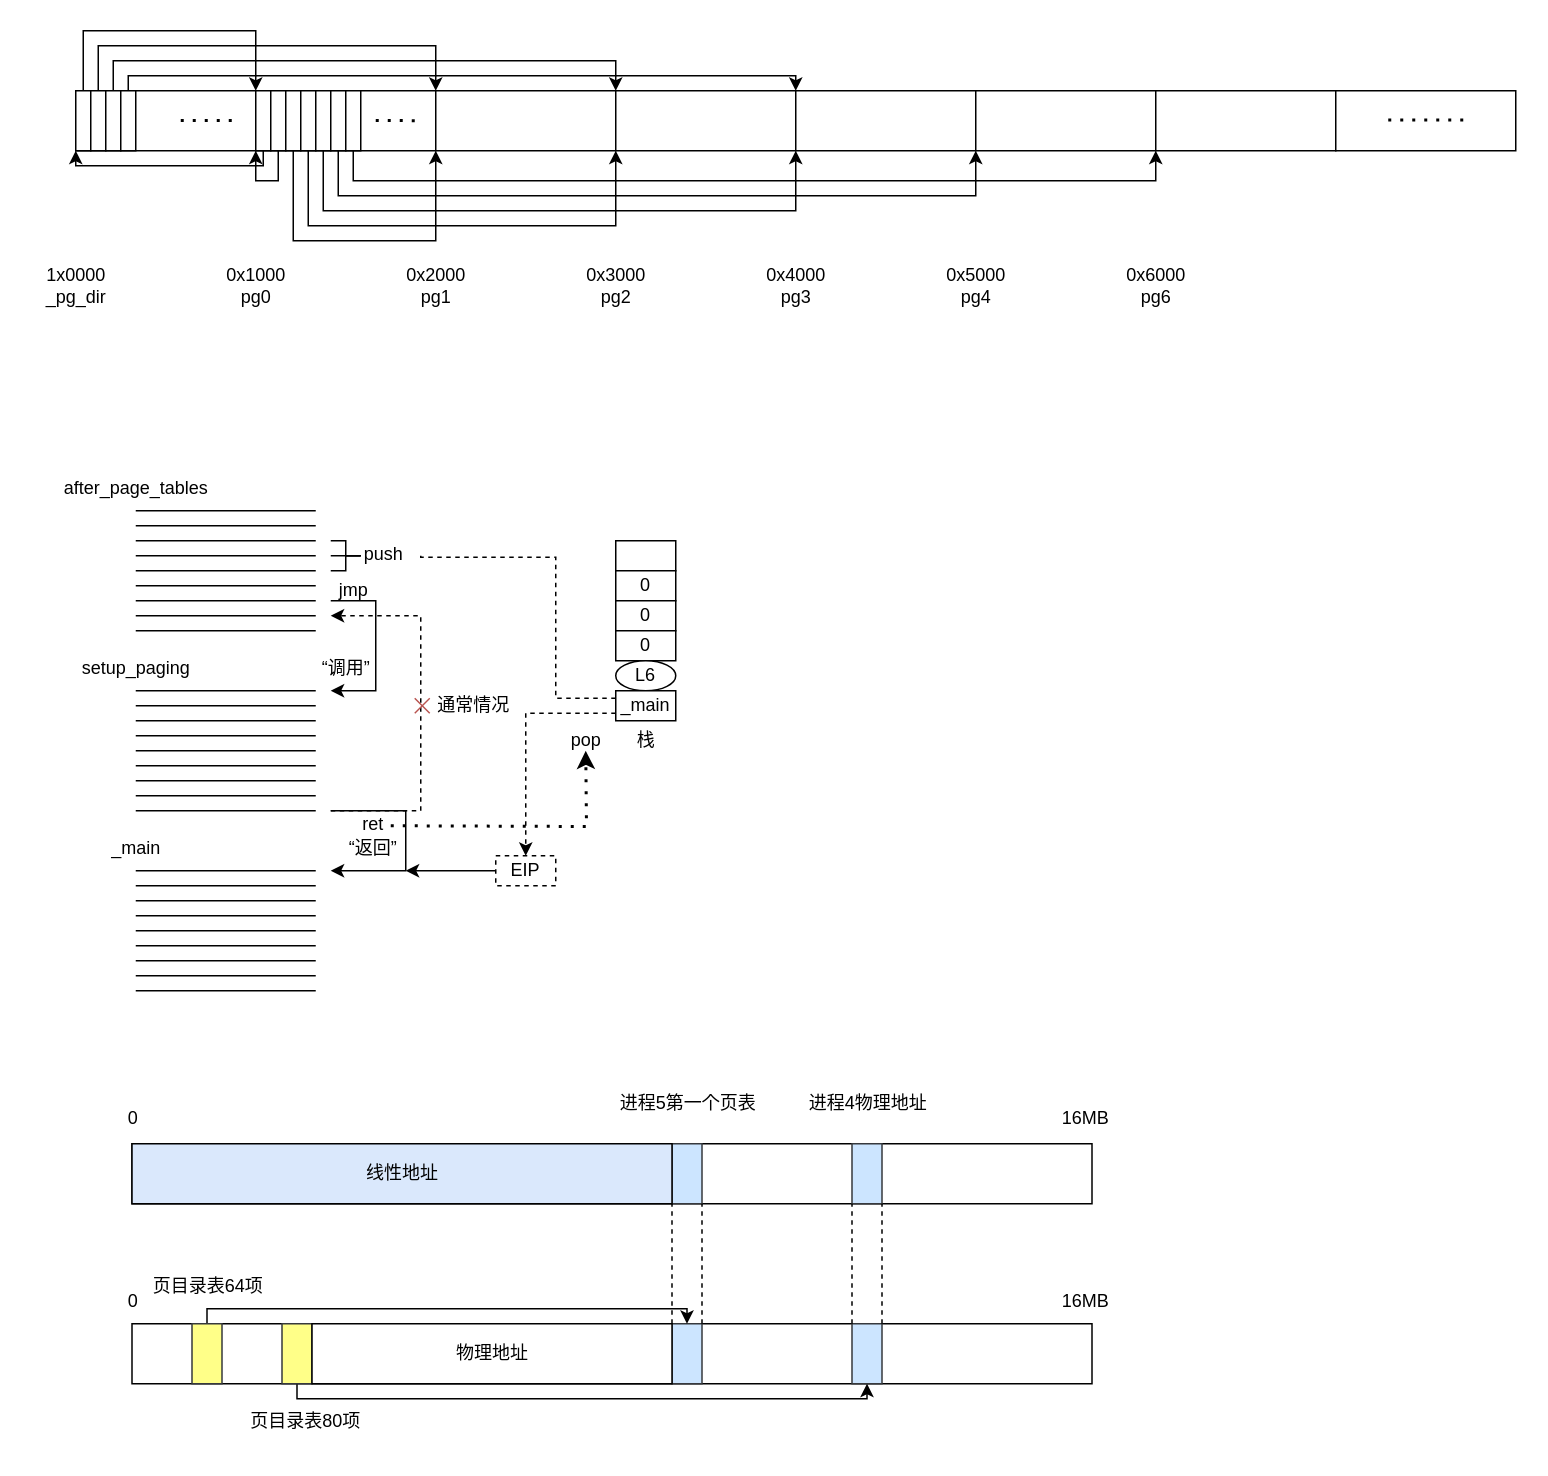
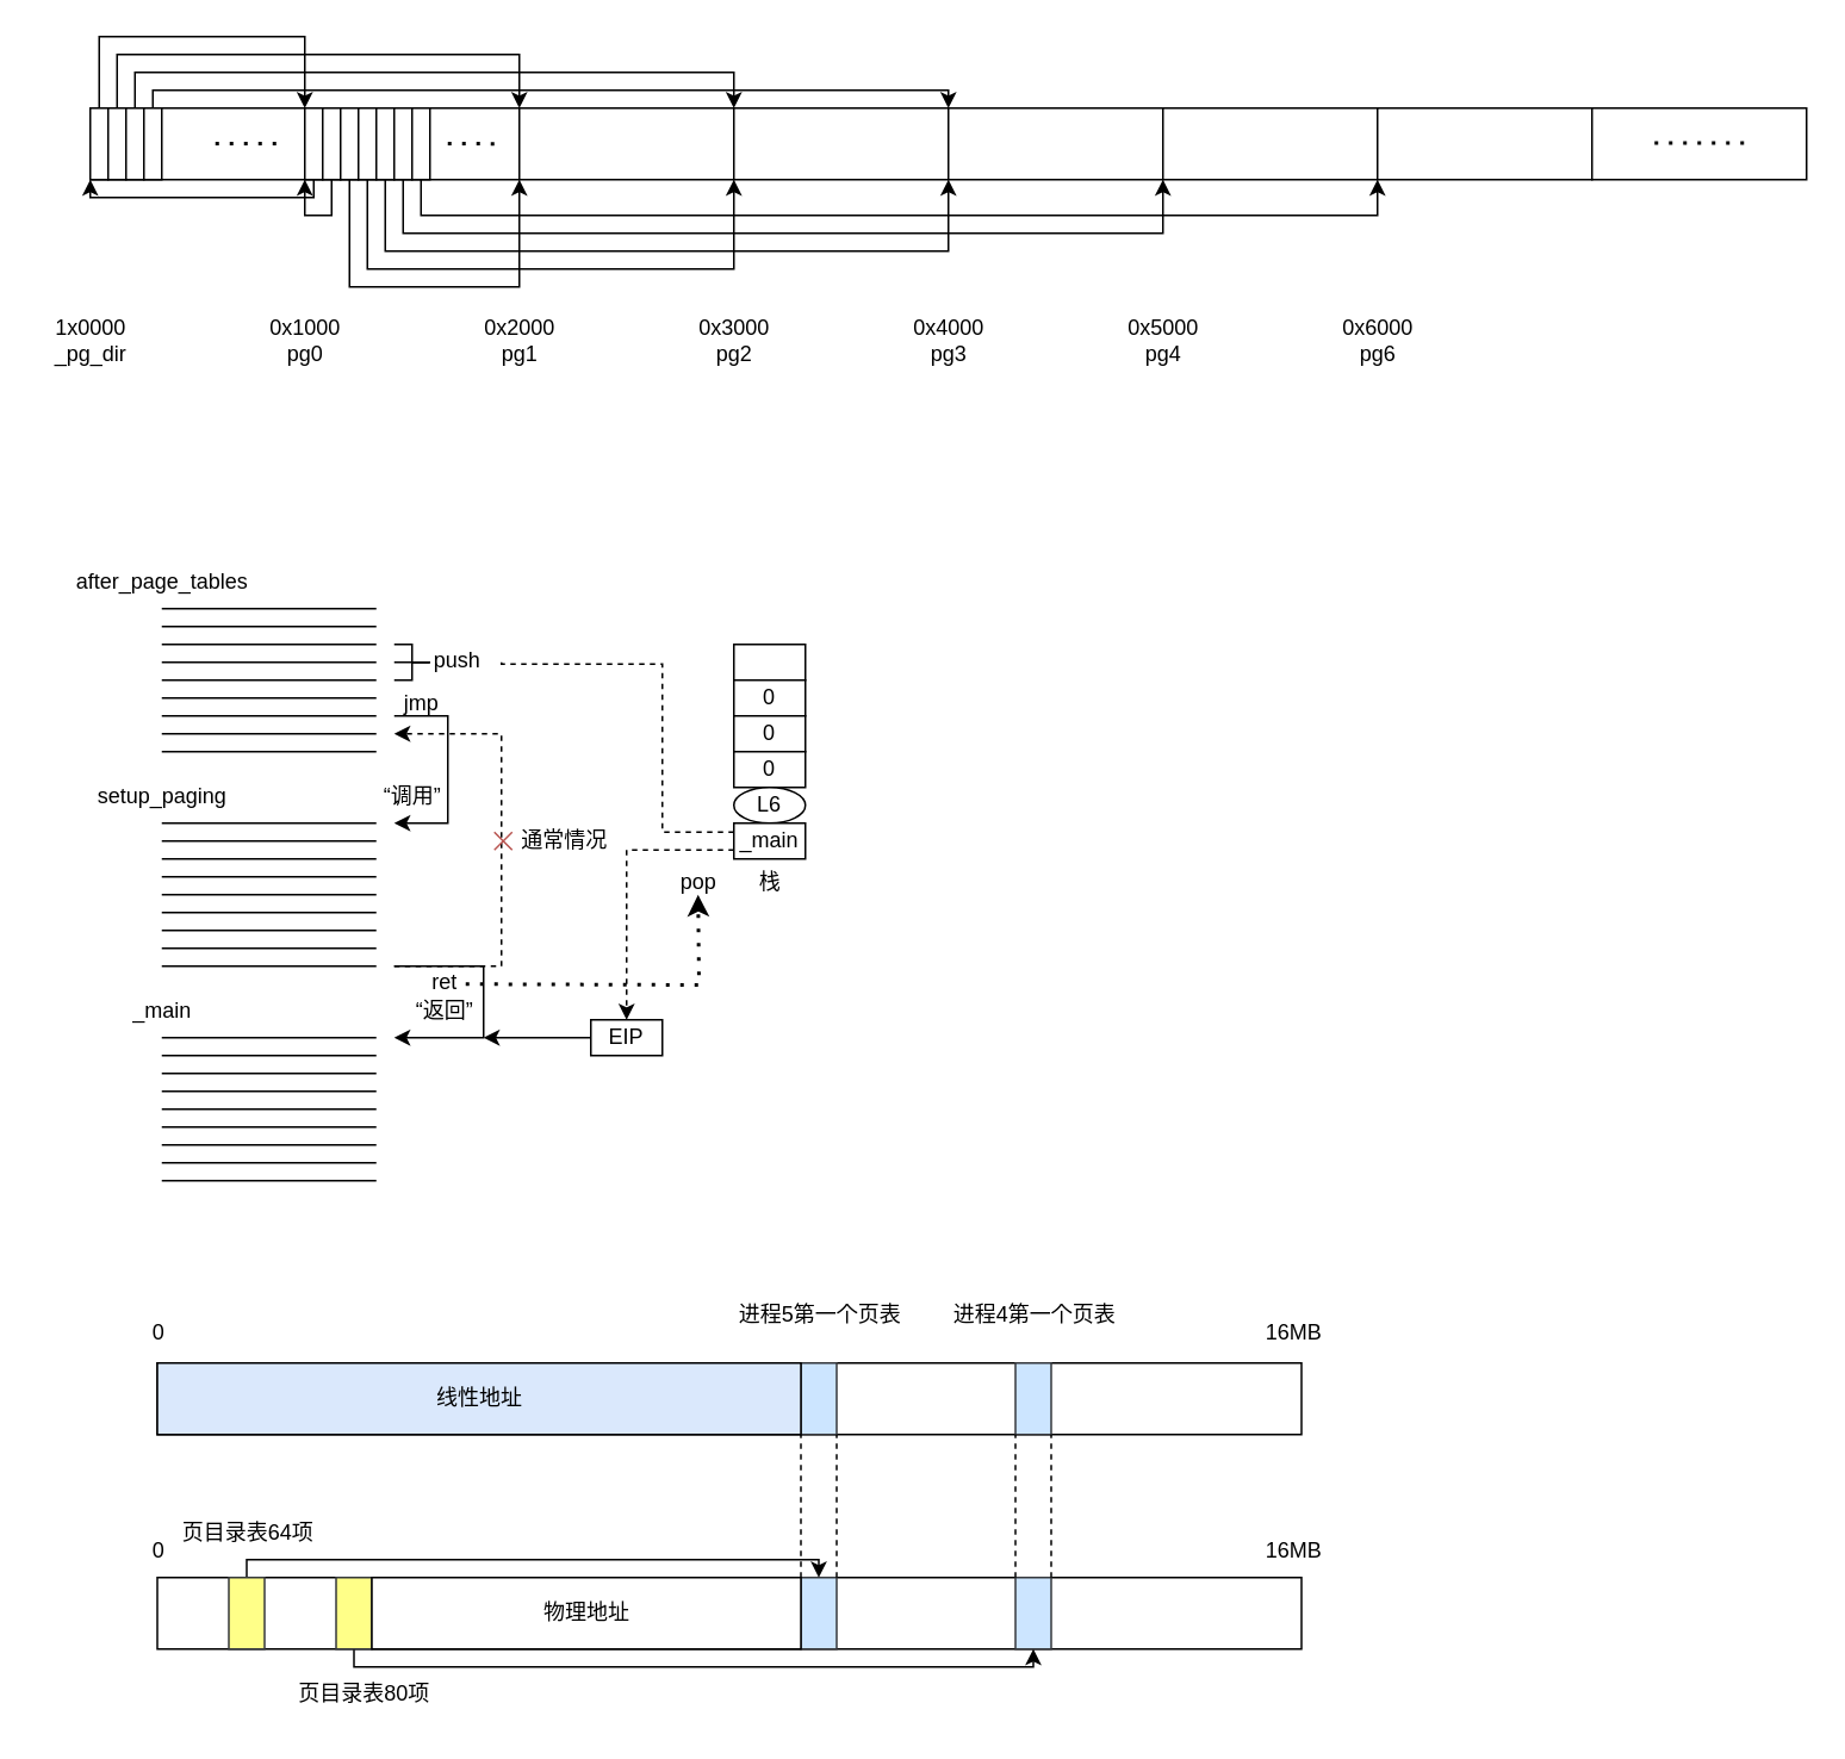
- <mxCell id="96" value="EIP" style="rounded=0;whiteSpace=wrap;html=1;dashed=1;" vertex="1" parent="1"><mxGeometry x="330" y="570" width="40" height="20" as="geometry" /></mxCell>
+ <mxCell id="96" value="EIP" style="rounded=0;whiteSpace=wrap;html=1;" vertex="1" parent="1"><mxGeometry x="330" y="570" width="40" height="20" as="geometry" /></mxCell>
- <mxCell id="115" value="进程4物理地址" style="text;html=1;align=center;verticalAlign=middle;resizable=0;points=[];autosize=1;strokeColor=none;fillColor=none;" vertex="1" parent="1"><mxGeometry x="522.5" y="720" width="110" height="30" as="geometry" /></mxCell>
+ <mxCell id="115" value="进程4第一个页表" style="text;html=1;align=center;verticalAlign=middle;resizable=0;points=[];autosize=1;strokeColor=none;fillColor=none;" vertex="1" parent="1"><mxGeometry x="522.5" y="720" width="110" height="30" as="geometry" /></mxCell>
